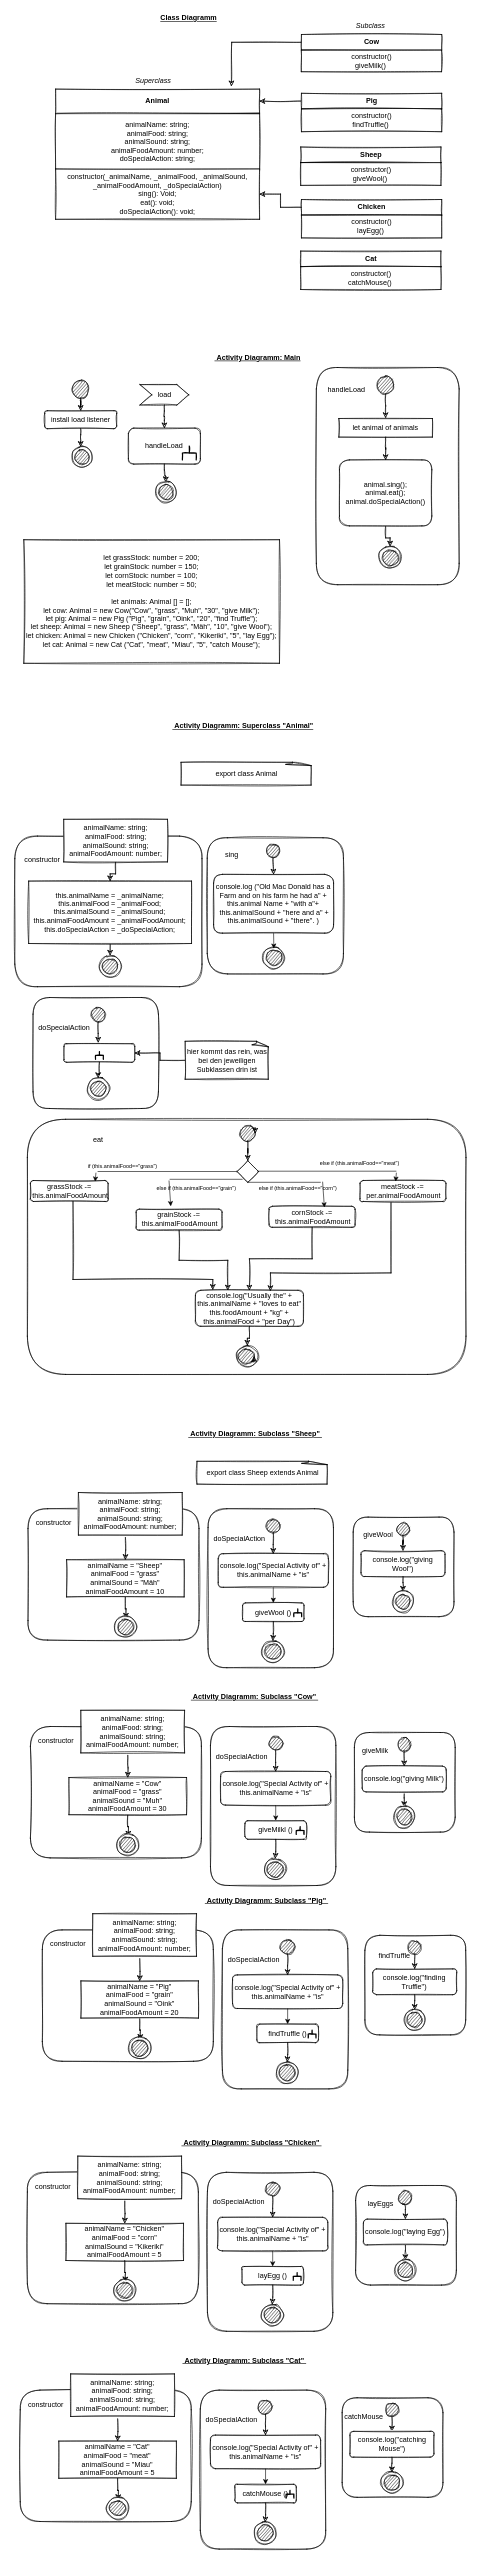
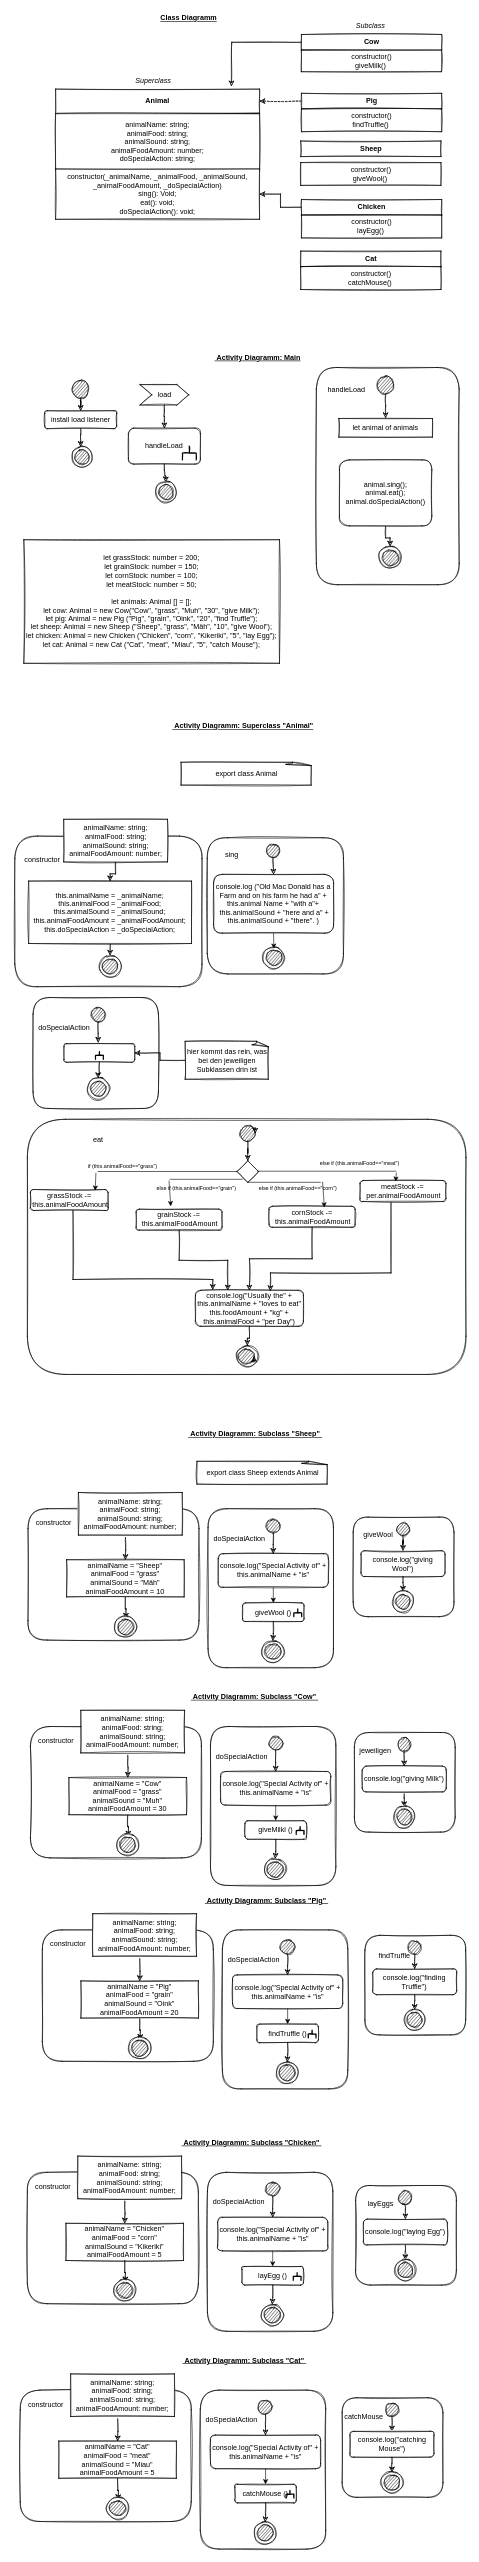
- <mxCell id="48" style="edgeStyle=orthogonalEdgeStyle;rounded=0;sketch=1;orthogonalLoop=1;jettySize=auto;html=1;entryX=1;entryY=0.5;entryDx=0;entryDy=0;" edge="1" parent="1" source="49" target="8"><mxGeometry relative="1" as="geometry" /></mxCell>
+ <mxCell id="48" style="edgeStyle=orthogonalEdgeStyle;rounded=0;sketch=1;orthogonalLoop=1;jettySize=auto;html=1;entryX=1;entryY=0.5;entryDx=0;entryDy=0;dashed=1;" edge="1" parent="1" source="49" target="8"><mxGeometry relative="1" as="geometry" /></mxCell>
- <mxCell id="51" value="&lt;b&gt;Sheep&lt;/b&gt;" style="whiteSpace=wrap;html=1;sketch=1;" vertex="1" parent="1"><mxGeometry x="500.5" y="244.5" width="233.75" height="26" as="geometry" /></mxCell>
+ <mxCell id="51" value="&lt;b&gt;Sheep&lt;/b&gt;" style="whiteSpace=wrap;html=1;sketch=1;" vertex="1" parent="1"><mxGeometry x="500.5" y="234.5" width="233.75" height="26" as="geometry" /></mxCell>
- <mxCell id="121" style="edgeStyle=orthogonalEdgeStyle;rounded=0;sketch=1;jumpStyle=none;orthogonalLoop=1;jettySize=auto;html=1;entryX=0.5;entryY=0;entryDx=0;entryDy=0;" edge="1" parent="1" source="122" target="61"><mxGeometry relative="1" as="geometry" /></mxCell>
- <mxCell id="245" value="grassStock -= &amp;nbsp;this.animalFoodAmount" style="rounded=1;whiteSpace=wrap;html=1;glass=0;sketch=1;strokeColor=#000000;fillColor=#ffffff;" vertex="1" parent="1"><mxGeometry x="50" y="1967" width="129.59" height="35" as="geometry" /></mxCell>
+ <mxCell id="245" value="grassStock -= &amp;nbsp;this.animalFoodAmount" style="rounded=1;whiteSpace=wrap;html=1;glass=0;sketch=1;strokeColor=#000000;fillColor=#ffffff;" vertex="1" parent="1"><mxGeometry x="50" y="1982" width="129.59" height="35" as="geometry" /></mxCell>
- <mxCell id="15" value="giveMilk" style="text;html=1;strokeColor=none;fillColor=none;align=center;verticalAlign=middle;whiteSpace=wrap;fontColor=#000000;sketch=1;" parent="1" vertex="1"><mxGeometry x="575" y="2907" width="100" height="20" as="geometry" /></mxCell>
+ <mxCell id="15" value="jeweiligen" style="text;html=1;strokeColor=none;fillColor=none;align=center;verticalAlign=middle;whiteSpace=wrap;fontColor=#000000;sketch=1;" parent="1" vertex="1"><mxGeometry x="575" y="2907" width="100" height="20" as="geometry" /></mxCell>
